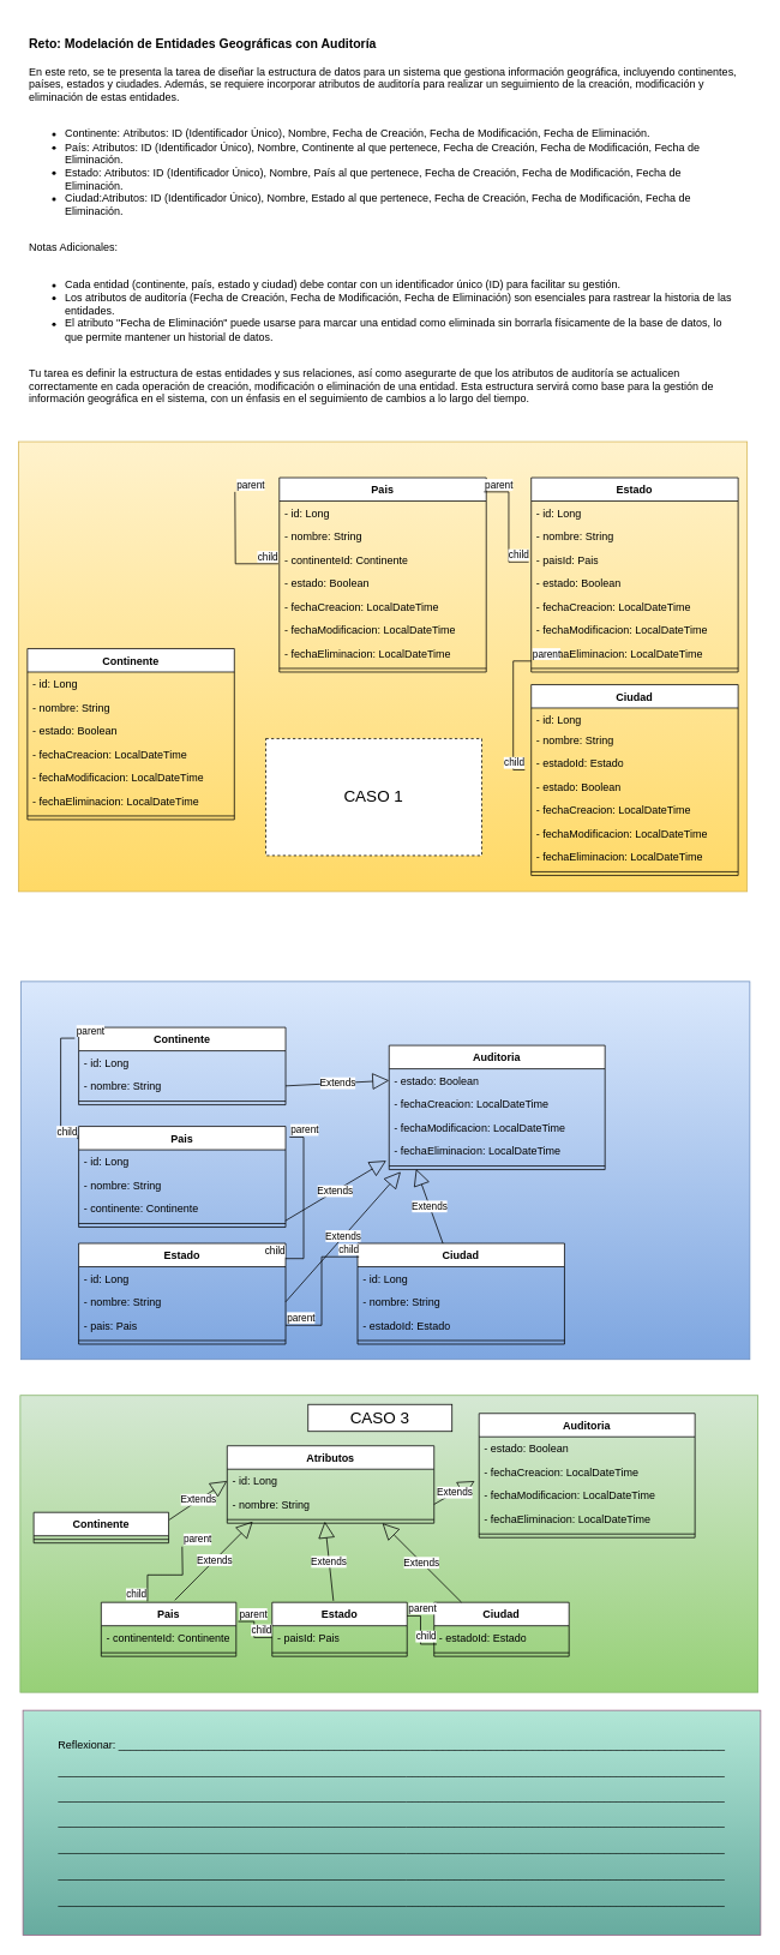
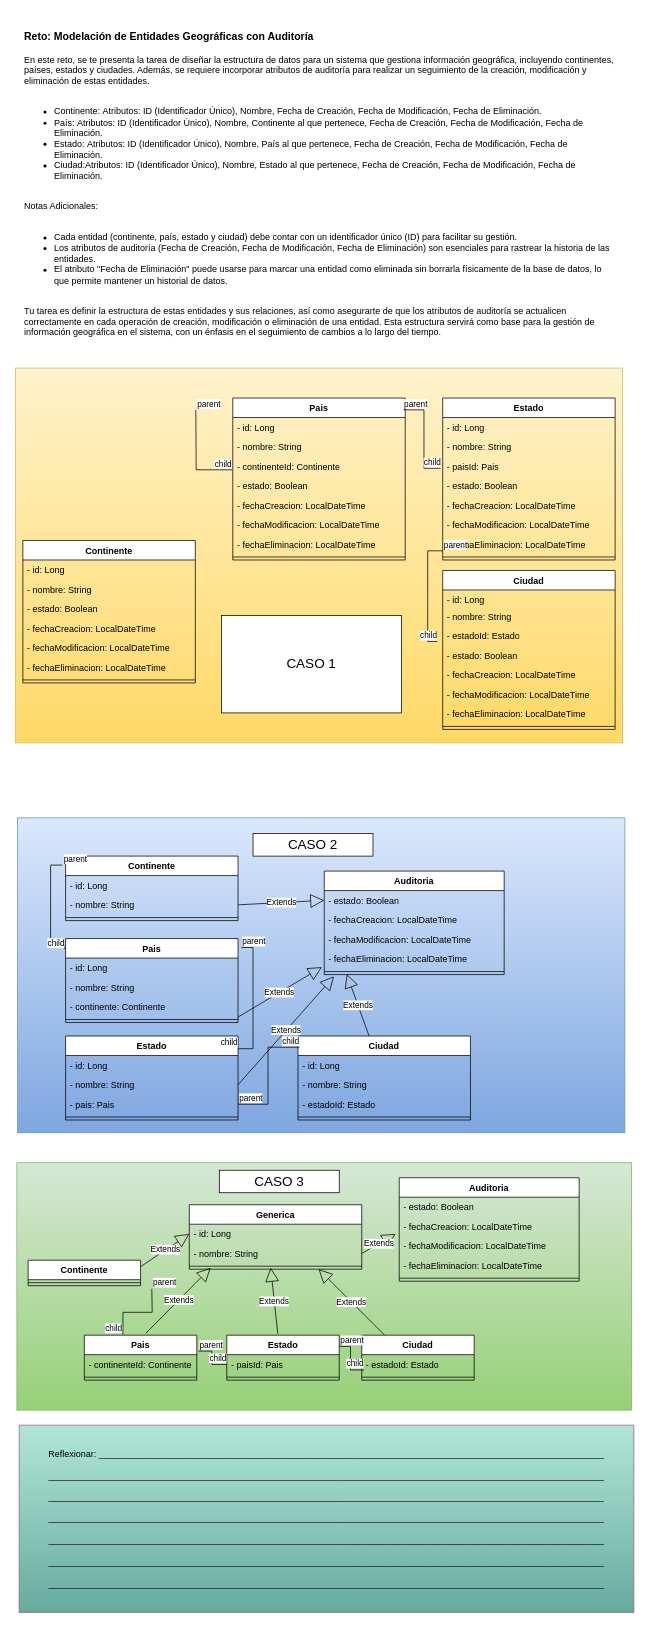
- <mxCell id="46" value="&lt;font style=&quot;font-size: 18px;&quot;&gt;CASO 1&lt;/font&gt;" style="rounded=0;whiteSpace=wrap;html=1;dashed=1;" parent="1" vertex="1"><mxGeometry x="295" y="820" width="240" height="130" as="geometry" /></mxCell>
+ <mxCell id="46" value="&lt;font style=&quot;font-size: 18px;&quot;&gt;CASO 1&lt;/font&gt;" style="rounded=0;whiteSpace=wrap;html=1;" parent="1" vertex="1"><mxGeometry x="295" y="820" width="240" height="130" as="geometry" /></mxCell>
+ <mxCell id="88" value="&lt;font style=&quot;font-size: 18px;&quot;&gt;CASO 2&lt;/font&gt;" style="rounded=0;whiteSpace=wrap;html=1;" parent="1" vertex="1"><mxGeometry x="337" y="1111" width="160" height="30" as="geometry" /></mxCell>
- <mxCell id="89" value="&lt;font style=&quot;font-size: 18px;&quot;&gt;CASO 3&lt;/font&gt;" style="rounded=0;whiteSpace=wrap;html=1;" parent="1" vertex="1"><mxGeometry x="342" y="1560" width="160" height="30" as="geometry" /></mxCell>
+ <mxCell id="89" value="&lt;font style=&quot;font-size: 18px;&quot;&gt;CASO 3&lt;/font&gt;" style="rounded=0;whiteSpace=wrap;html=1;" parent="1" vertex="1"><mxGeometry x="292" y="1560" width="160" height="30" as="geometry" /></mxCell>
- <mxCell id="96" value="Atributos" style="swimlane;fontStyle=1;align=center;verticalAlign=top;childLayout=stackLayout;horizontal=1;startSize=26;horizontalStack=0;resizeParent=1;resizeParentMax=0;resizeLast=0;collapsible=1;marginBottom=0;whiteSpace=wrap;html=1;" parent="1" vertex="1"><mxGeometry x="252" y="1606" width="230" height="86" as="geometry" /></mxCell>
+ <mxCell id="96" value="Generica" style="swimlane;fontStyle=1;align=center;verticalAlign=top;childLayout=stackLayout;horizontal=1;startSize=26;horizontalStack=0;resizeParent=1;resizeParentMax=0;resizeLast=0;collapsible=1;marginBottom=0;whiteSpace=wrap;html=1;" parent="1" vertex="1"><mxGeometry x="252" y="1606" width="230" height="86" as="geometry" /></mxCell>
